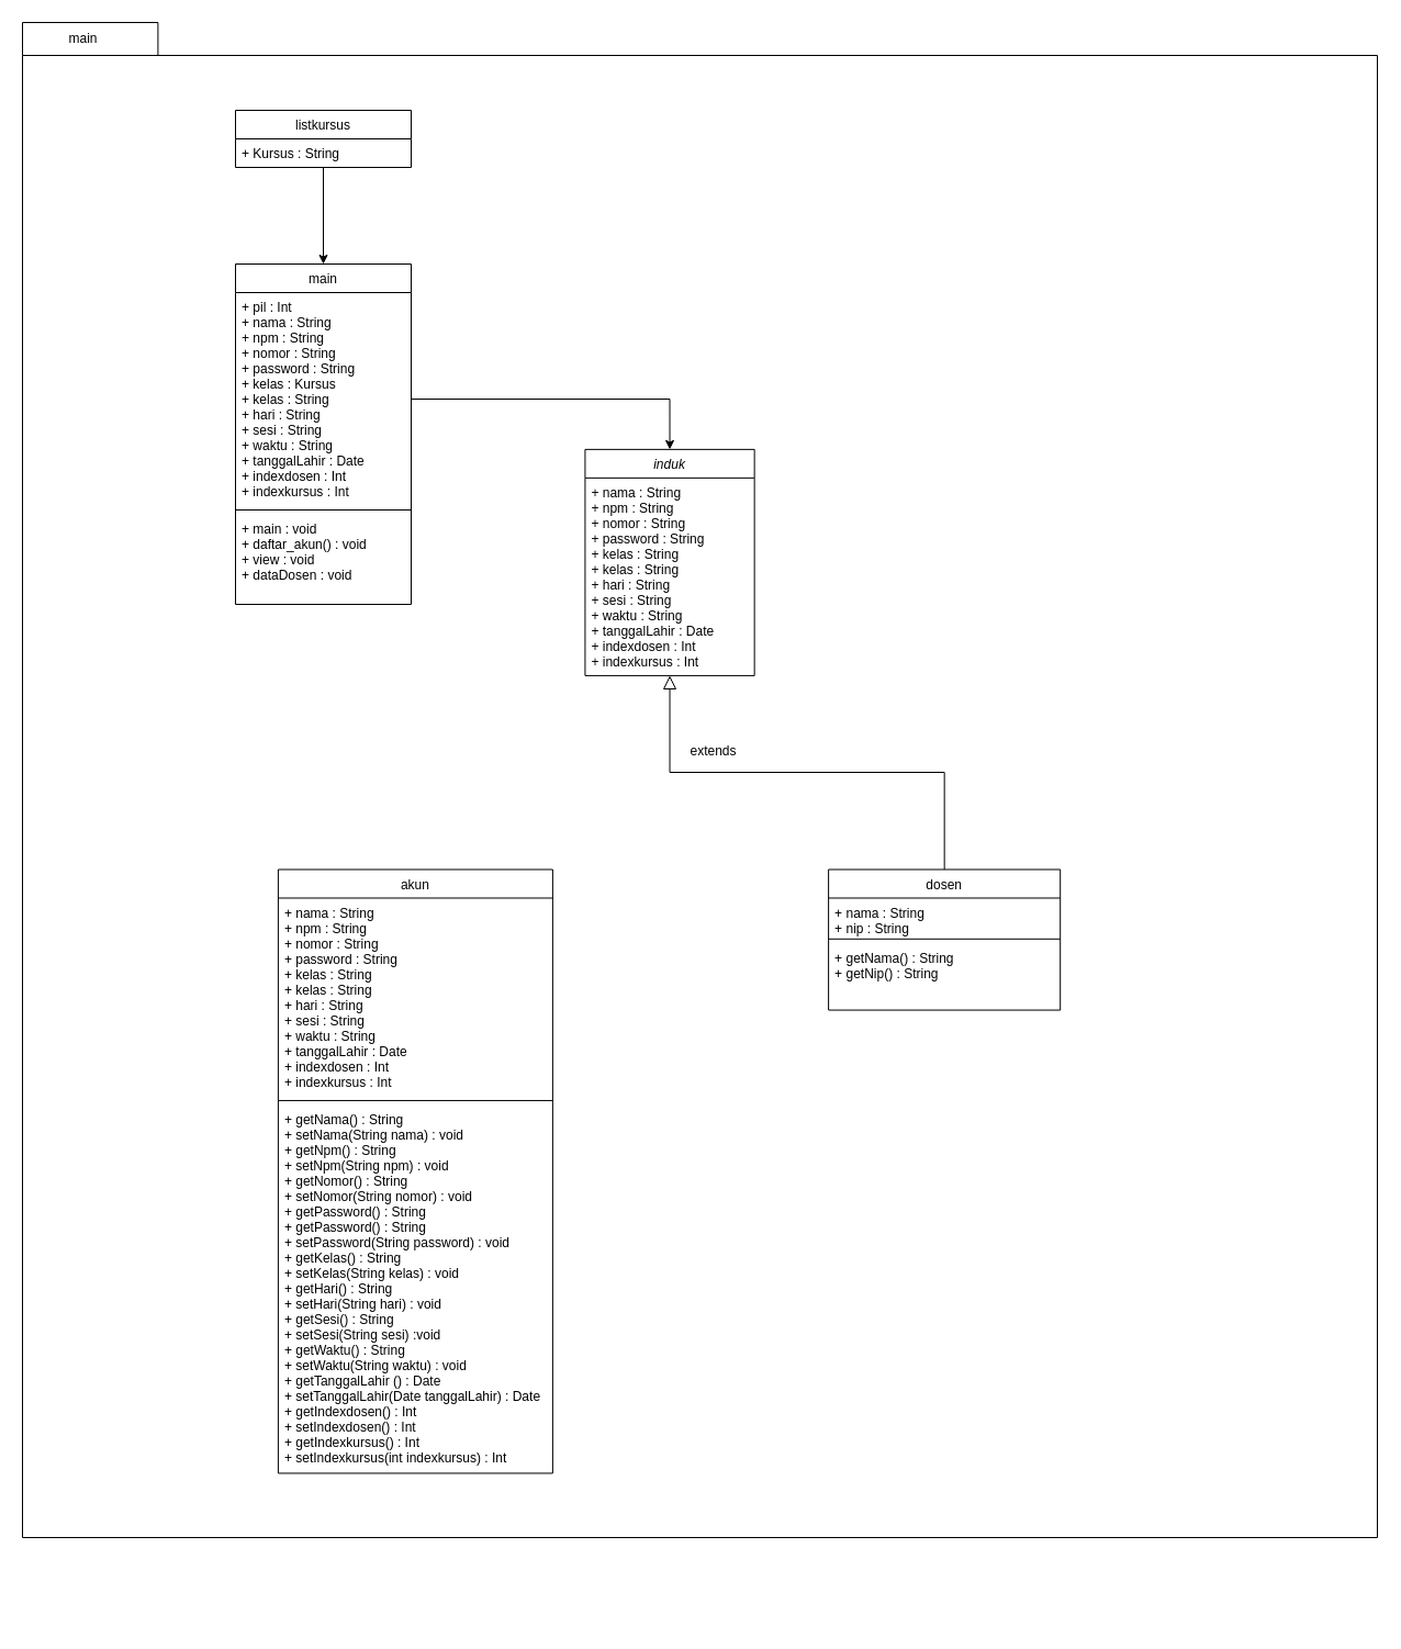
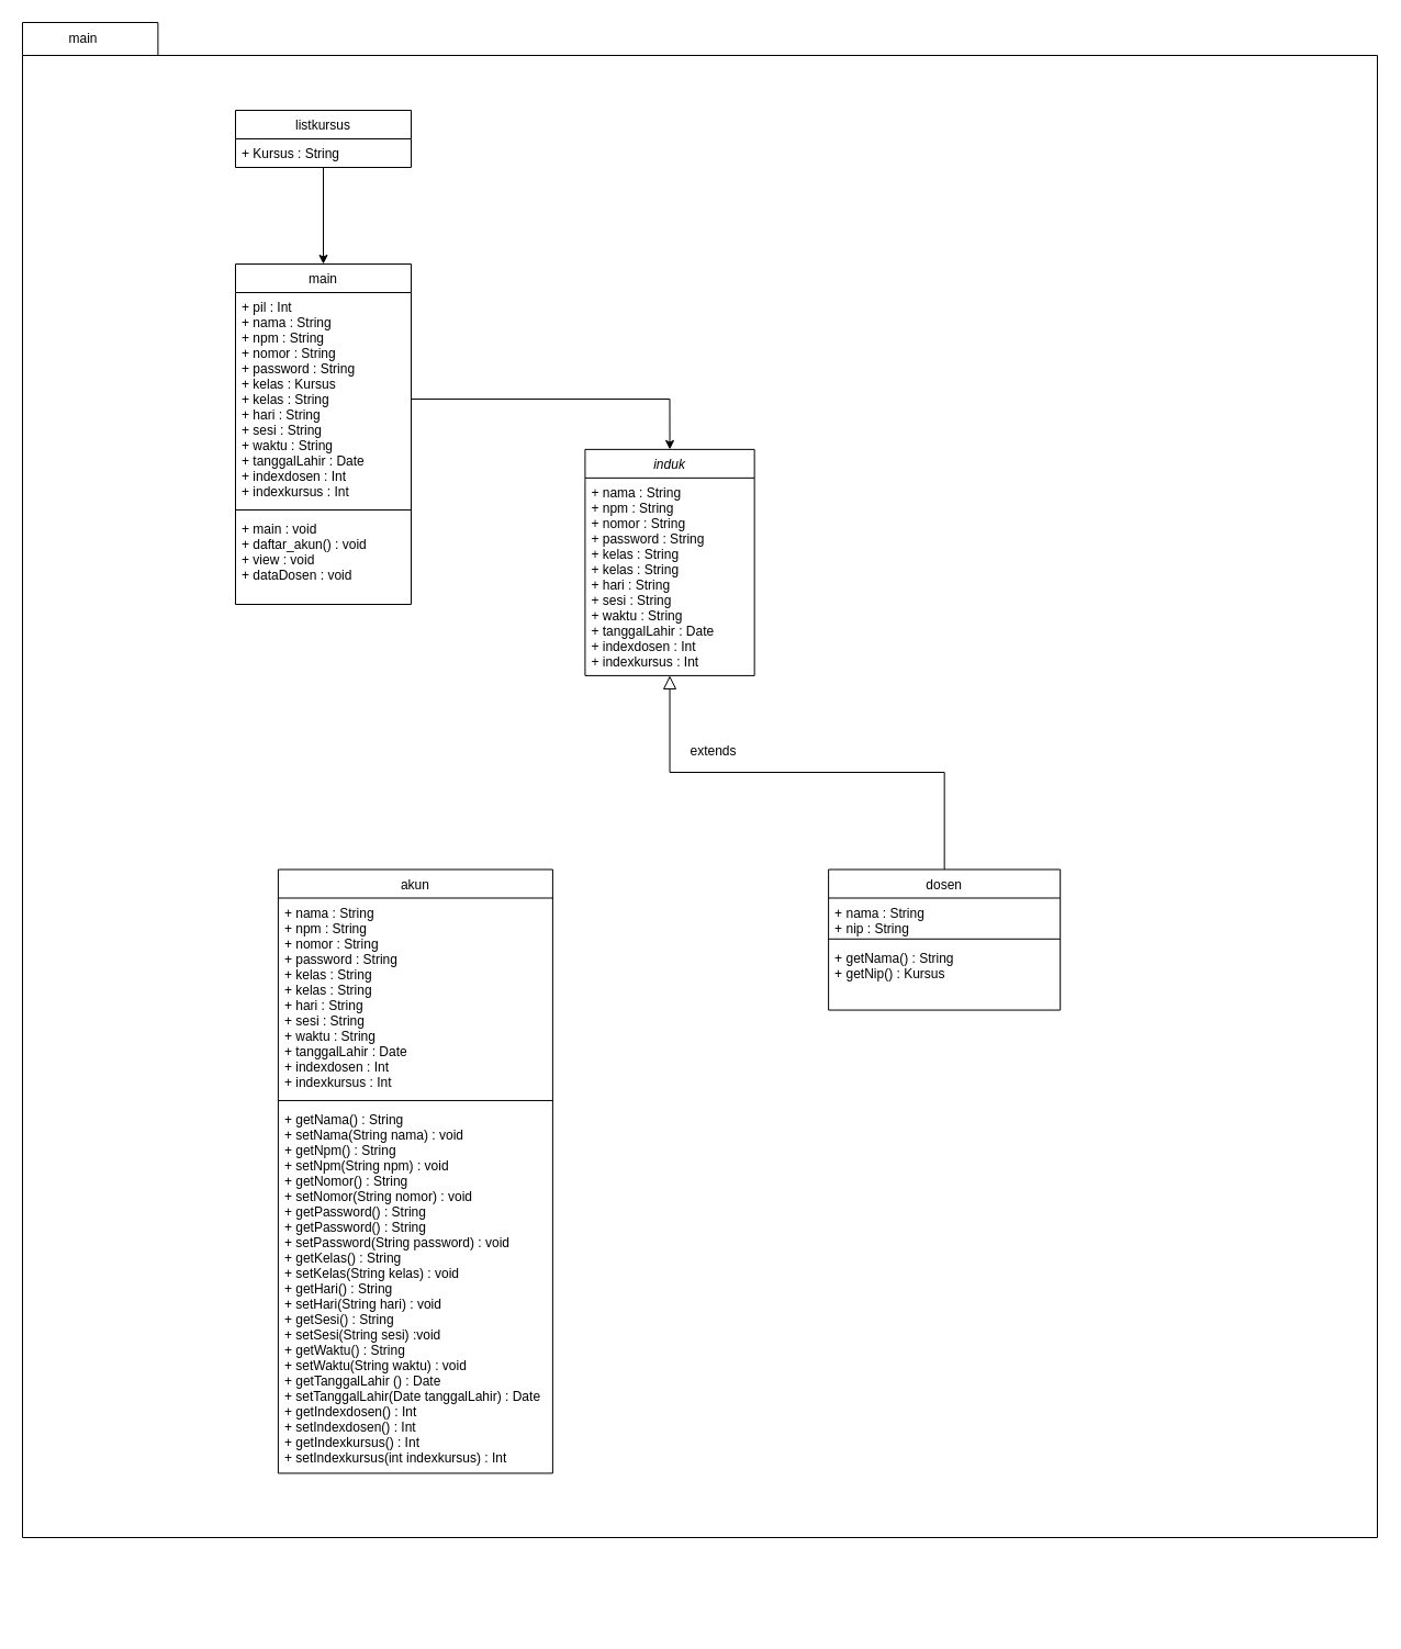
- <mxCell id="15" value="+ getNama() : String &#10;+ getNip() : String" style="text;align=left;verticalAlign=top;spacingLeft=4;spacingRight=4;overflow=hidden;rotatable=0;points=[[0,0.5],[1,0.5]];portConstraint=eastwest;" parent="12" vertex="1"><mxGeometry y="67.208" width="211.084" height="60.83" as="geometry" /></mxCell>
+ <mxCell id="15" value="+ getNama() : String &#10;+ getNip() : Kursus" style="text;align=left;verticalAlign=top;spacingLeft=4;spacingRight=4;overflow=hidden;rotatable=0;points=[[0,0.5],[1,0.5]];portConstraint=eastwest;" parent="12" vertex="1"><mxGeometry y="67.208" width="211.084" height="60.83" as="geometry" /></mxCell>
